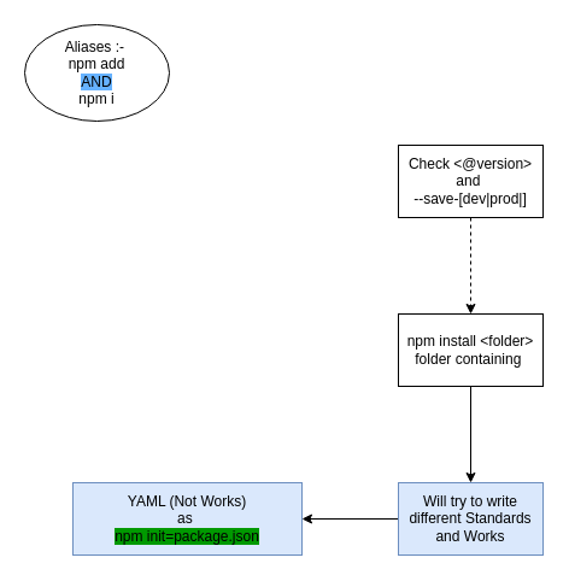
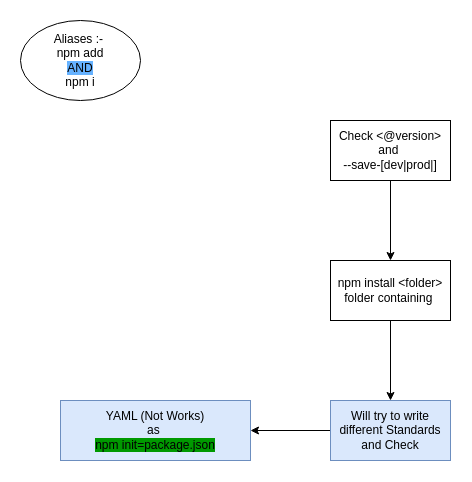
- <mxCell id="2" value="" style="edgeStyle=orthogonalEdgeStyle;rounded=0;orthogonalLoop=1;jettySize=auto;html=1;dashed=1;" parent="1" source="3" target="5" edge="1"><mxGeometry relative="1" as="geometry" /></mxCell>
+ <mxCell id="2" value="" style="edgeStyle=orthogonalEdgeStyle;rounded=0;orthogonalLoop=1;jettySize=auto;html=1;" parent="1" source="3" target="5" edge="1"><mxGeometry relative="1" as="geometry" /></mxCell>
- <mxCell id="7" value="Will try to write different Standards and Works" style="rounded=0;whiteSpace=wrap;html=1;fillColor=#dae8fc;strokeColor=#6c8ebf;" parent="1" vertex="1"><mxGeometry x="330" y="400" width="120" height="60" as="geometry" /></mxCell>
+ <mxCell id="7" value="Will try to write different Standards and Check" style="rounded=0;whiteSpace=wrap;html=1;fillColor=#dae8fc;strokeColor=#6c8ebf;" parent="1" vertex="1"><mxGeometry x="330" y="400" width="120" height="60" as="geometry" /></mxCell>
